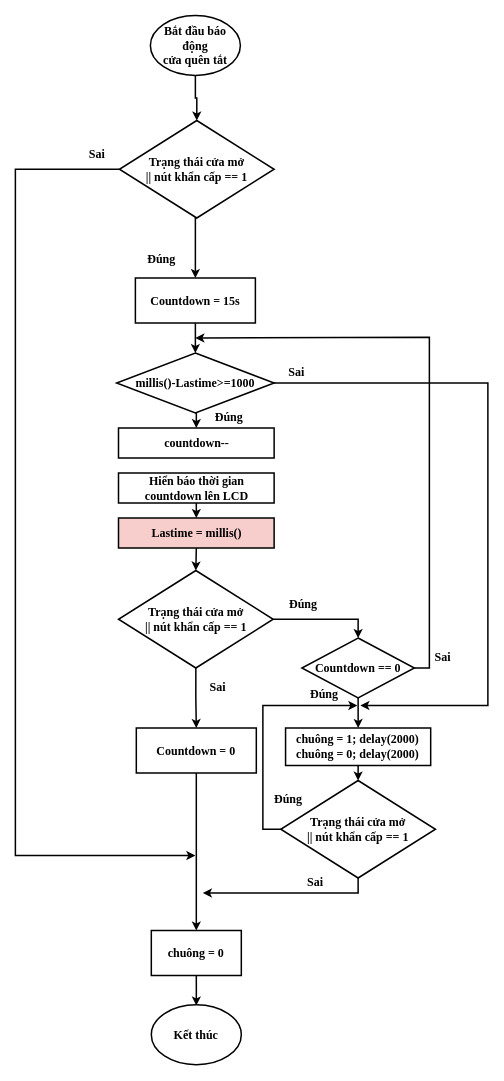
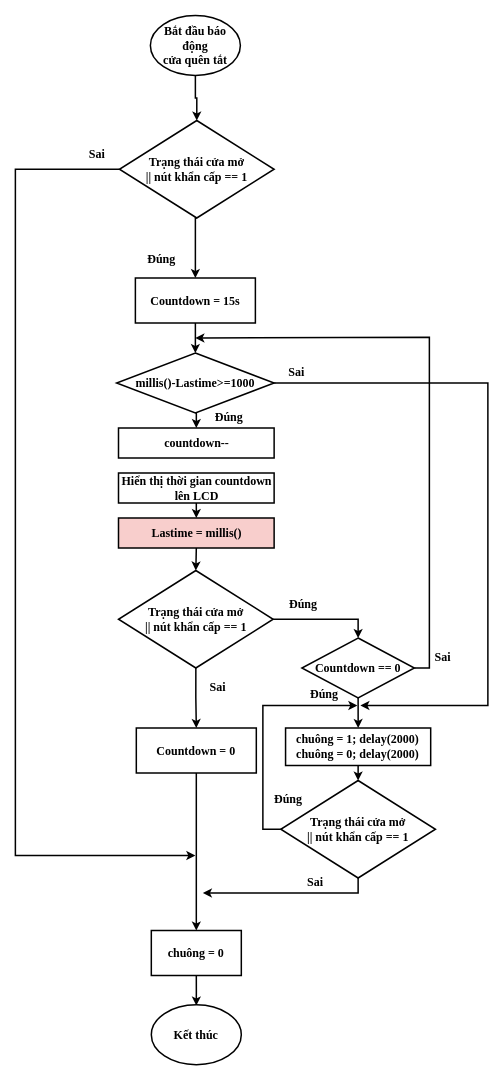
- <mxCell id="13" value="Hiển báo thời gian countdown lên LCD" style="rounded=0;whiteSpace=wrap;html=1;strokeWidth=2;fontFamily=Times New Roman;fontSize=16;fontStyle=1" vertex="1" parent="1"><mxGeometry x="157.5" y="630" width="207.5" height="40" as="geometry" /></mxCell>
+ <mxCell id="13" value="Hiển thị thời gian countdown lên LCD" style="rounded=0;whiteSpace=wrap;html=1;strokeWidth=2;fontFamily=Times New Roman;fontSize=16;fontStyle=1" vertex="1" parent="1"><mxGeometry x="157.5" y="630" width="207.5" height="40" as="geometry" /></mxCell>
